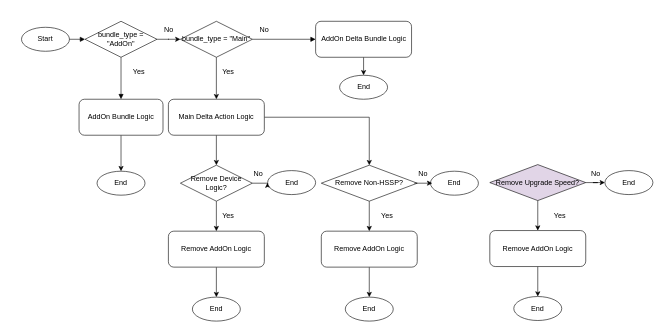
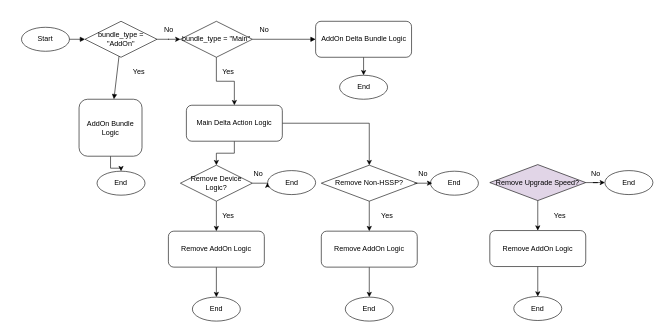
- <mxCell id="6" value="AddOn Bundle Logic" style="rounded=1;whiteSpace=wrap;html=1;" vertex="1" parent="1"><mxGeometry x="116" y="150" width="140" height="60" as="geometry" /></mxCell>
+ <mxCell id="6" value="AddOn Bundle Logic" style="rounded=1;whiteSpace=wrap;html=1;" vertex="1" parent="1"><mxGeometry x="116" y="150" width="105" height="95" as="geometry" /></mxCell>
- <mxCell id="15" value="Main Delta Action Logic" style="rounded=1;whiteSpace=wrap;html=1;" vertex="1" parent="1"><mxGeometry x="265" y="150" width="160" height="60" as="geometry" /></mxCell>
+ <mxCell id="15" value="Main Delta Action Logic" style="rounded=1;whiteSpace=wrap;html=1;" vertex="1" parent="1"><mxGeometry x="295" y="160" width="160" height="60" as="geometry" /></mxCell>
